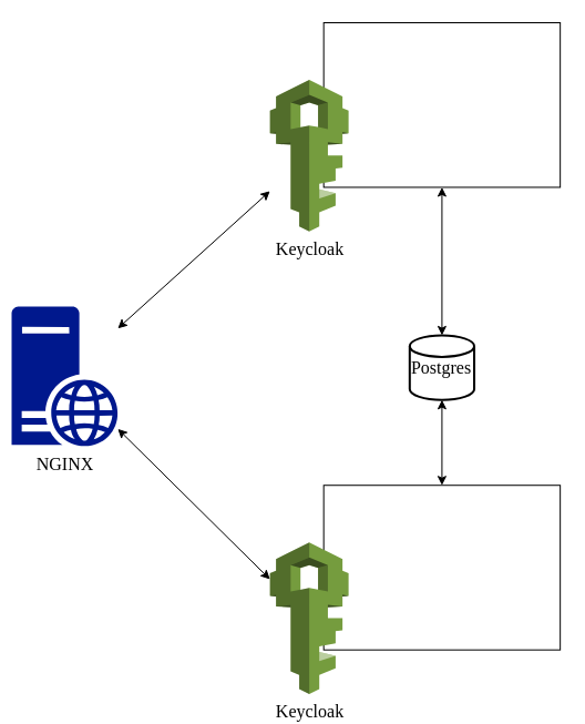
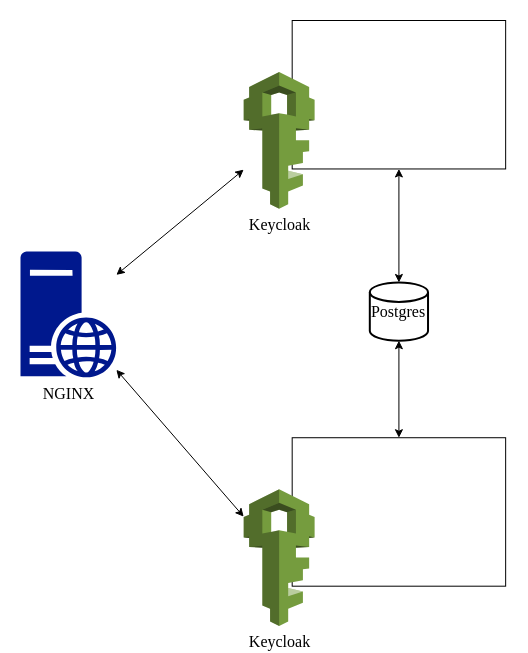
- <mxCell id="2" value="Postgres" style="strokeWidth=2;html=1;shape=mxgraph.flowchart.database;whiteSpace=wrap;hachureGap=4;fontFamily=Verdana;fontSize=16;rounded=0;fillColor=none;verticalAlign=middle;" parent="1" vertex="1"><mxGeometry x="369.308" y="301.981" width="58.218" height="58.218" as="geometry" /></mxCell>
+ <mxCell id="2" value="Postgres" style="strokeWidth=2;html=1;shape=mxgraph.flowchart.database;whiteSpace=wrap;hachureGap=4;fontFamily=Verdana;fontSize=16;rounded=0;fillColor=none;verticalAlign=middle;" parent="1" vertex="1"><mxGeometry x="369.308" y="281.981" width="58.218" height="58.218" as="geometry" /></mxCell>
- <mxCell id="3" value="NGINX" style="aspect=fixed;pointerEvents=1;shadow=0;dashed=0;html=1;strokeColor=none;labelPosition=center;verticalLabelPosition=bottom;verticalAlign=top;align=center;fillColor=#00188D;shape=mxgraph.mscae.enterprise.web_server;rounded=0;fontSize=16;fontFamily=Verdana;" parent="1" vertex="1"><mxGeometry x="10" y="275.931" width="95.865" height="126.138" as="geometry" /></mxCell>
+ <mxCell id="3" value="NGINX" style="aspect=fixed;pointerEvents=1;shadow=0;dashed=0;html=1;strokeColor=none;labelPosition=center;verticalLabelPosition=bottom;verticalAlign=top;align=center;fillColor=#00188D;shape=mxgraph.mscae.enterprise.web_server;rounded=0;fontSize=16;fontFamily=Verdana;" parent="1" vertex="1"><mxGeometry x="20" y="250.931" width="95.865" height="126.138" as="geometry" /></mxCell>
